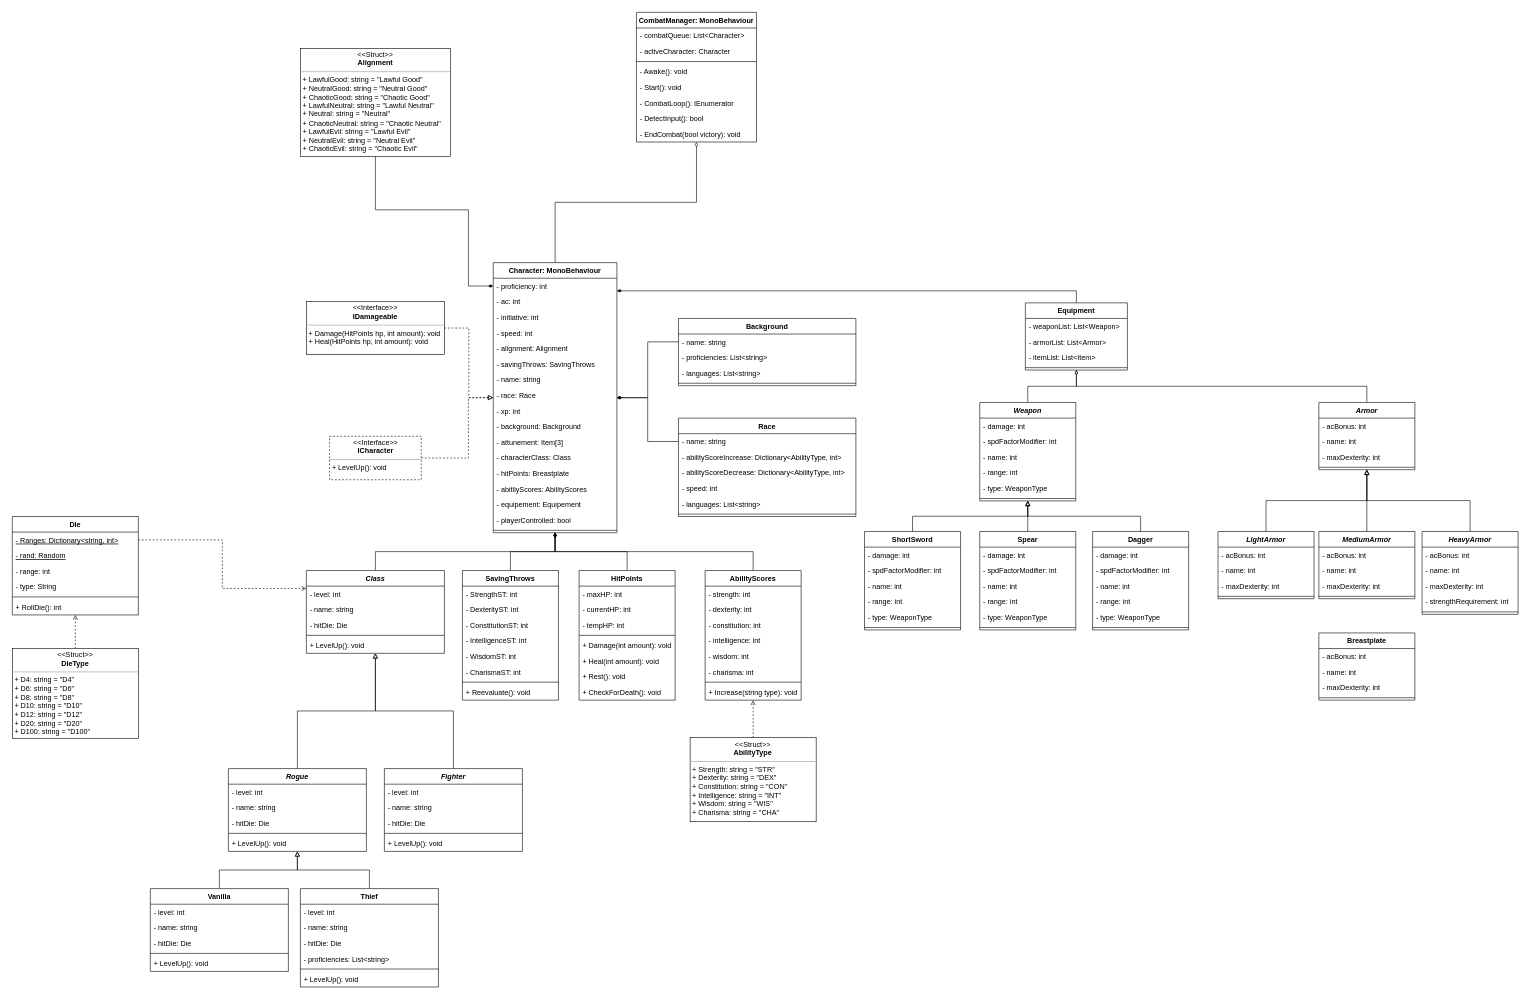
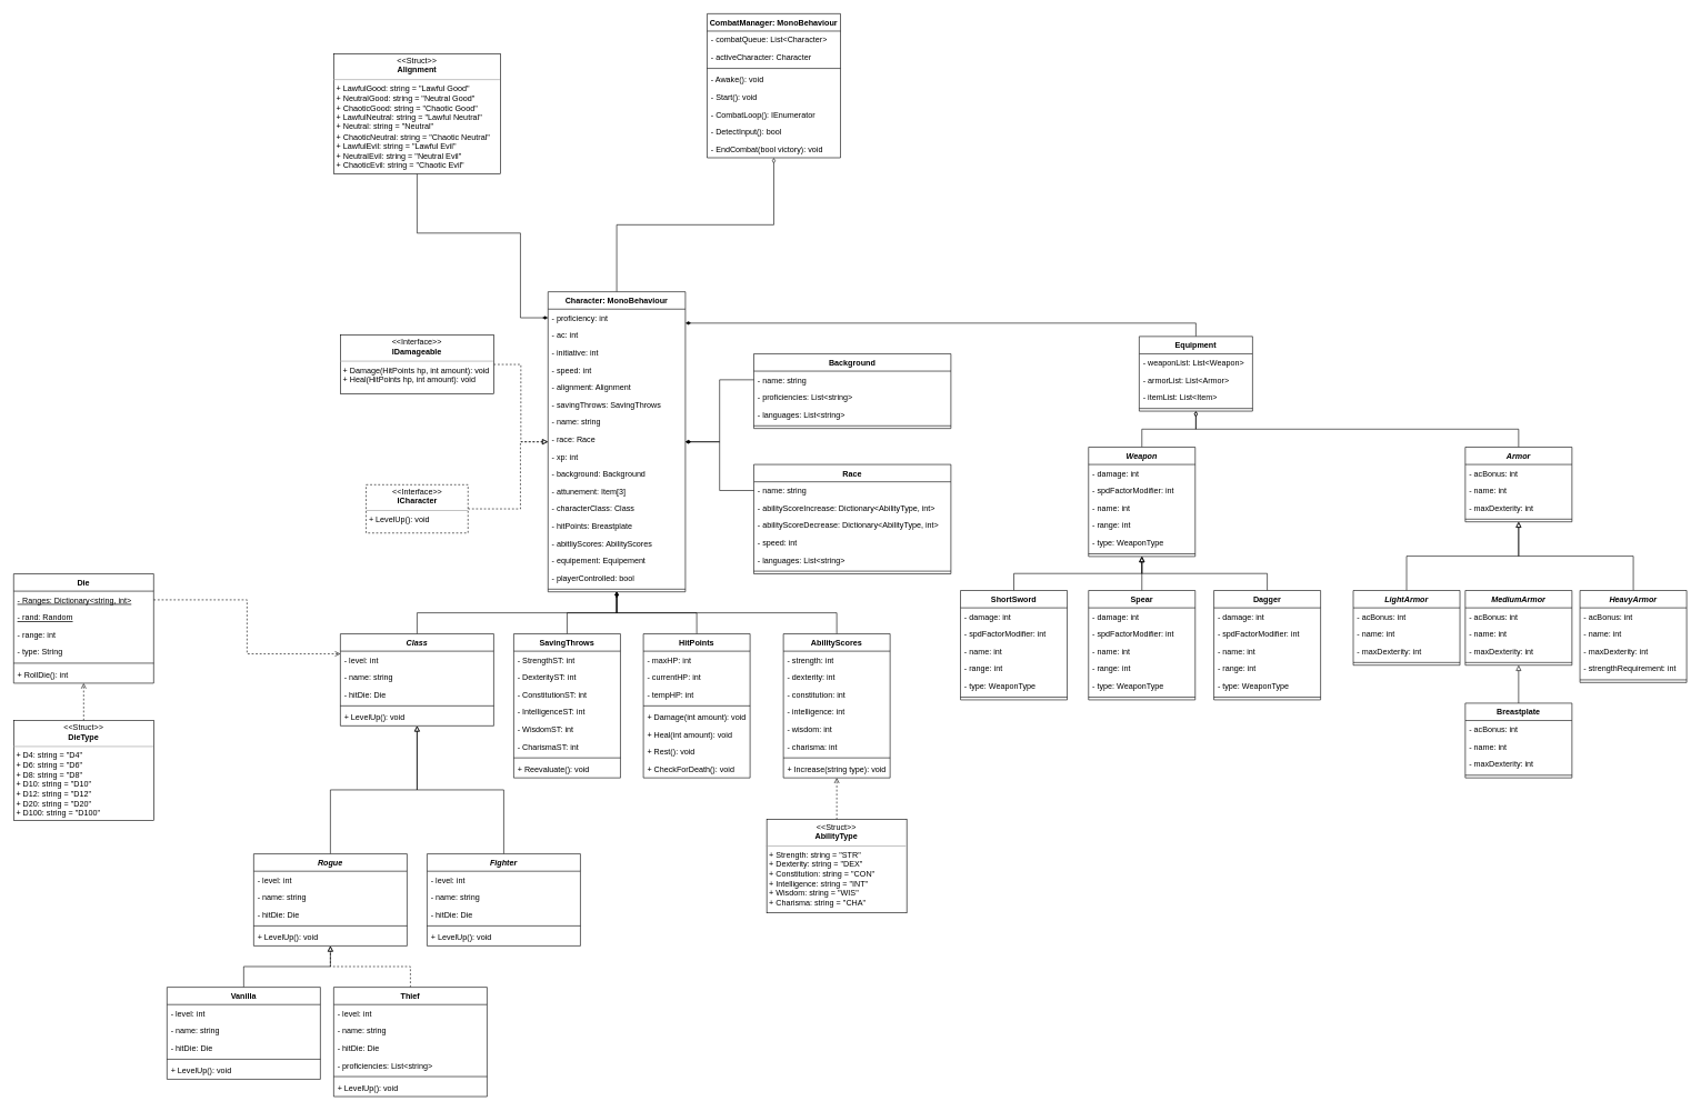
- <mxCell id="147" style="edgeStyle=orthogonalEdgeStyle;rounded=0;orthogonalLoop=1;jettySize=auto;html=1;exitX=0.5;exitY=0;exitDx=0;exitDy=0;startArrow=none;startFill=0;endArrow=block;endFill=0;" parent="1" source="148" target="74" edge="1"><mxGeometry relative="1" as="geometry" /></mxCell>
+ <mxCell id="160" style="edgeStyle=orthogonalEdgeStyle;rounded=0;orthogonalLoop=1;jettySize=auto;html=1;exitX=0.5;exitY=0;exitDx=0;exitDy=0;startArrow=none;startFill=0;endArrow=block;endFill=0;" parent="1" source="161" target="148" edge="1"><mxGeometry relative="1" as="geometry" /></mxCell>
- <mxCell id="173" style="edgeStyle=orthogonalEdgeStyle;rounded=0;orthogonalLoop=1;jettySize=auto;html=1;exitX=0.5;exitY=0;exitDx=0;exitDy=0;endArrow=block;endFill=0;" edge="1" parent="1" source="174" target="103"><mxGeometry relative="1" as="geometry" /></mxCell>
+ <mxCell id="173" style="edgeStyle=orthogonalEdgeStyle;rounded=0;orthogonalLoop=1;jettySize=auto;html=1;exitX=0.5;exitY=0;exitDx=0;exitDy=0;endArrow=block;endFill=0;dashed=1;" edge="1" parent="1" source="174" target="103"><mxGeometry relative="1" as="geometry" /></mxCell>
